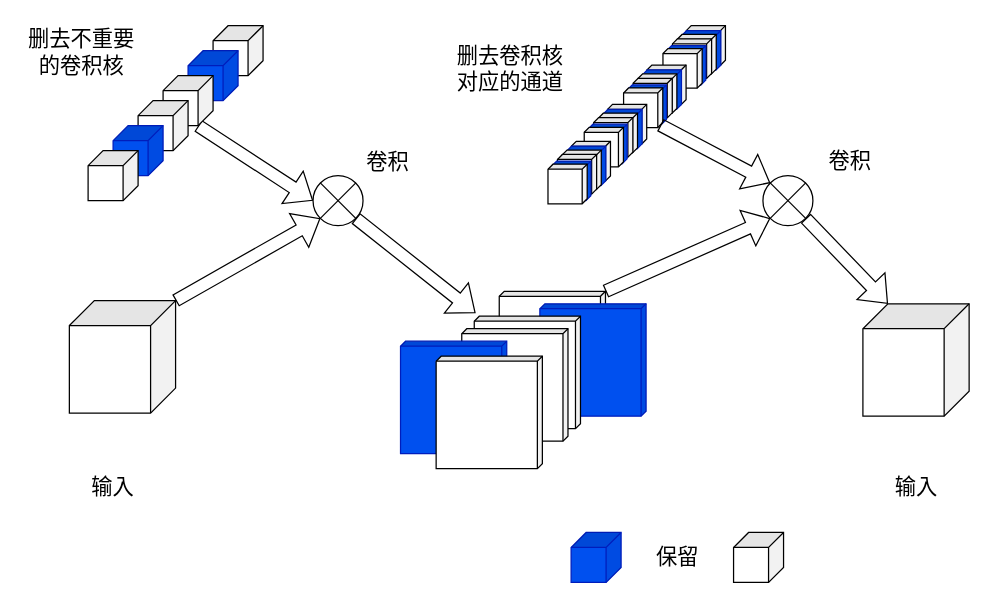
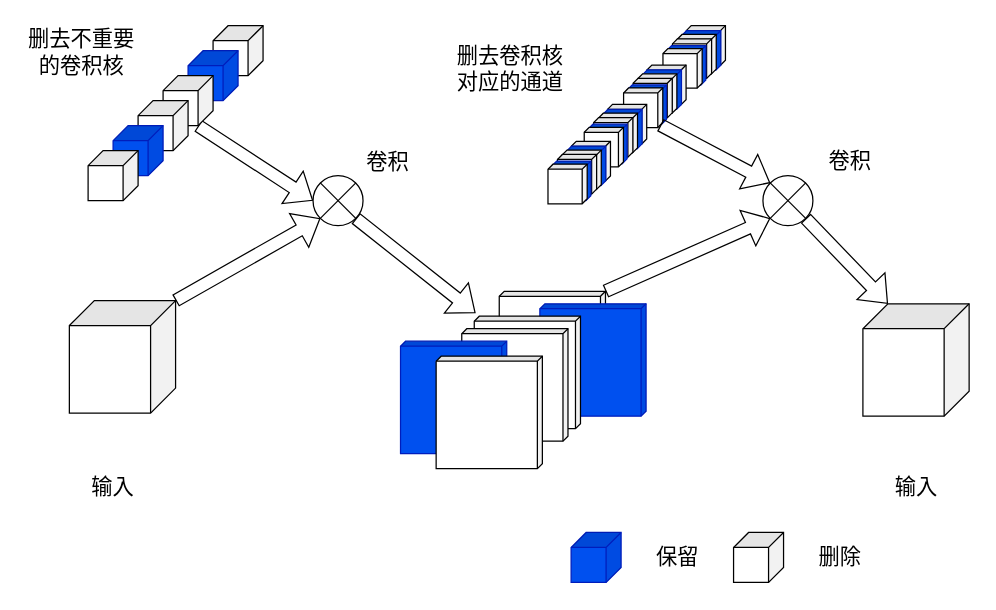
+ <mxCell id="61" value="删除" style="text;html=1;strokeColor=none;fillColor=none;align=center;verticalAlign=middle;whiteSpace=wrap;rounded=0;fontSize=17;" vertex="1" parent="1"><mxGeometry x="641.5" y="435.5" width="60" height="20" as="geometry" /></mxCell>
